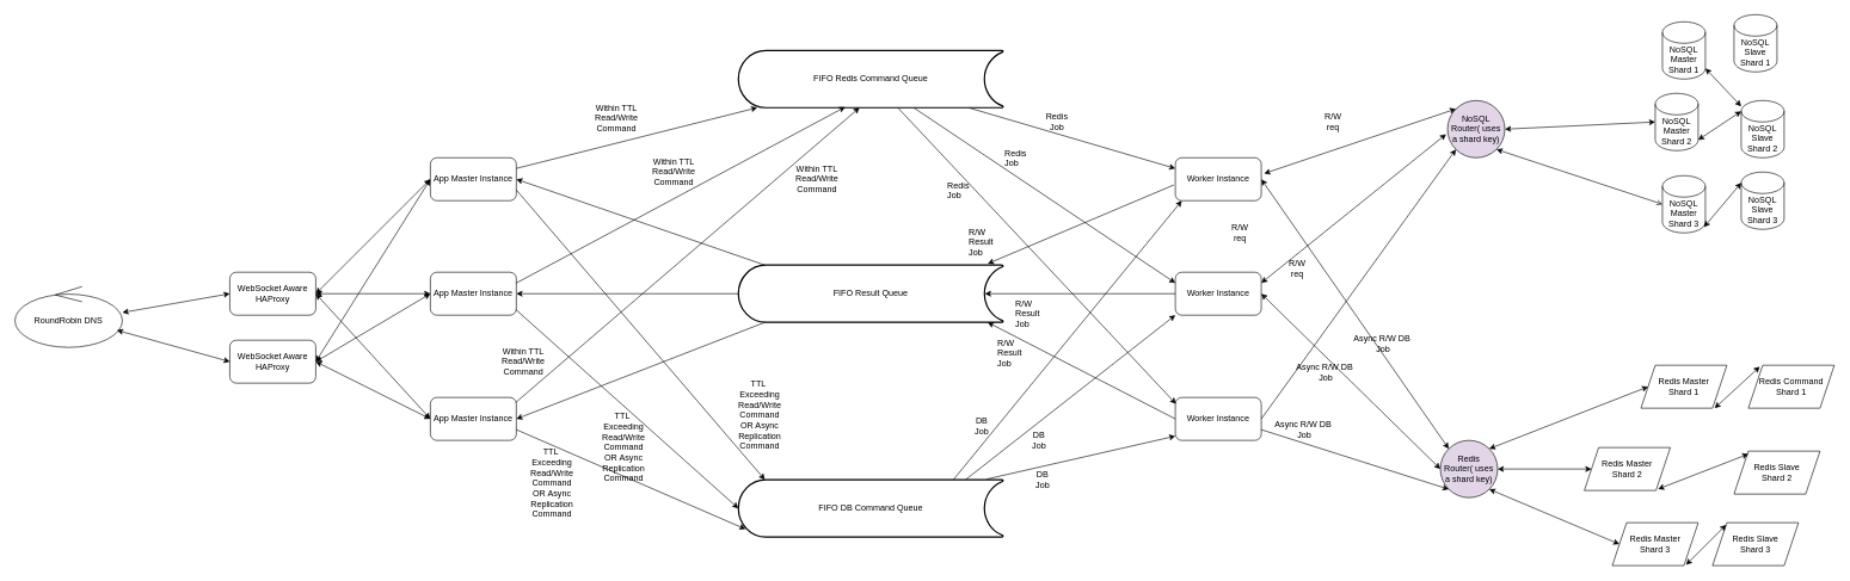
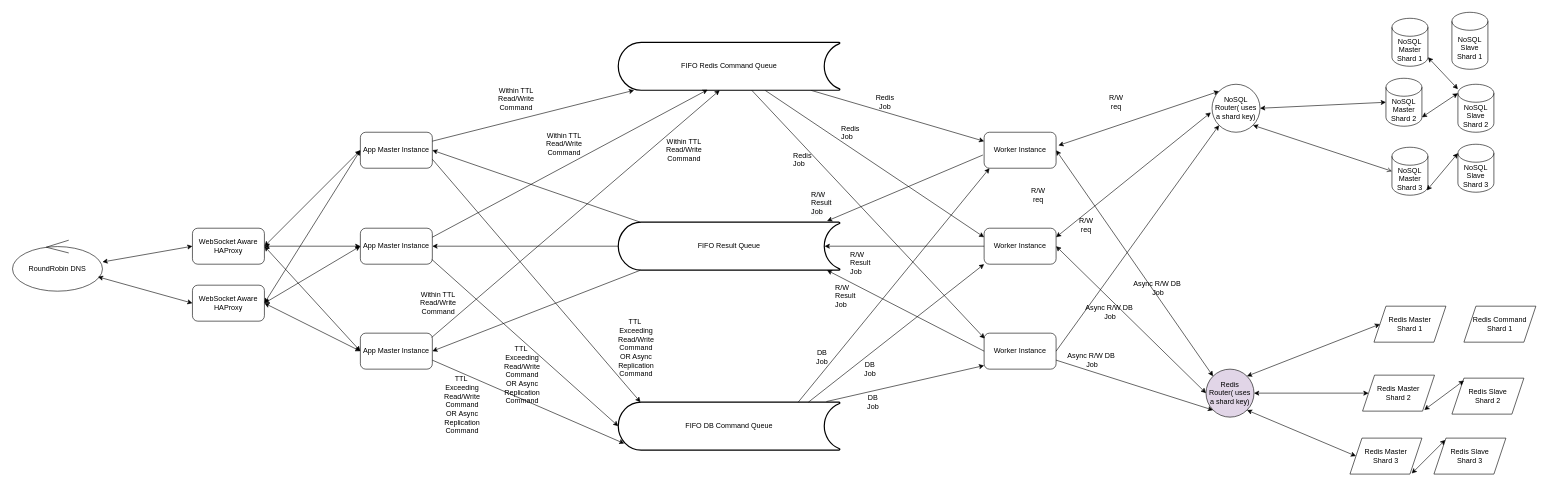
- <mxCell id="14" value="&lt;span&gt;NoSQL Slave Shard 1&lt;/span&gt;" style="shape=cylinder3;whiteSpace=wrap;html=1;boundedLbl=1;backgroundOutline=1;size=15;" vertex="1" parent="1"><mxGeometry x="2420" y="20" width="60" height="80" as="geometry" /></mxCell>
+ <mxCell id="14" value="&lt;span&gt;NoSQL Slave Shard 1&lt;/span&gt;" style="shape=cylinder3;whiteSpace=wrap;html=1;boundedLbl=1;backgroundOutline=1;size=15;" vertex="1" parent="1"><mxGeometry x="2420" y="20" width="60" height="95" as="geometry" /></mxCell>
- <mxCell id="22" value="NoSQL Router( uses a shard key)" style="ellipse;whiteSpace=wrap;html=1;aspect=fixed;fillColor=#e1d5e7;" vertex="1" parent="1"><mxGeometry x="2020" y="140" width="80" height="80" as="geometry" /></mxCell>
+ <mxCell id="22" value="NoSQL Router( uses a shard key)" style="ellipse;whiteSpace=wrap;html=1;aspect=fixed;" vertex="1" parent="1"><mxGeometry x="2020" y="140" width="80" height="80" as="geometry" /></mxCell>
- <mxCell id="25" value="" style="endArrow=classic;startArrow=classic;html=1;exitX=0.857;exitY=1;exitDx=0;exitDy=0;entryX=0.133;entryY=0.033;entryDx=0;entryDy=0;entryPerimeter=0;exitPerimeter=0;" edge="1" parent="1" source="7" target="12"><mxGeometry width="50" height="50" relative="1" as="geometry"><mxPoint x="2160" y="332" as="sourcePoint" /><mxPoint x="2235" y="320" as="targetPoint" /></mxGeometry></mxCell>
- <mxCell id="8" value="Redis Master&lt;br&gt;Shard 2" style="shape=parallelogram;perimeter=parallelogramPerimeter;whiteSpace=wrap;html=1;fixedSize=1;" vertex="1" parent="1"><mxGeometry x="2211" y="625" width="120" height="60" as="geometry" /></mxCell>
+ <mxCell id="8" value="Redis Master&lt;br&gt;Shard 2" style="shape=parallelogram;perimeter=parallelogramPerimeter;whiteSpace=wrap;html=1;fixedSize=1;" vertex="1" parent="1"><mxGeometry x="2271" y="625" width="120" height="60" as="geometry" /></mxCell>
